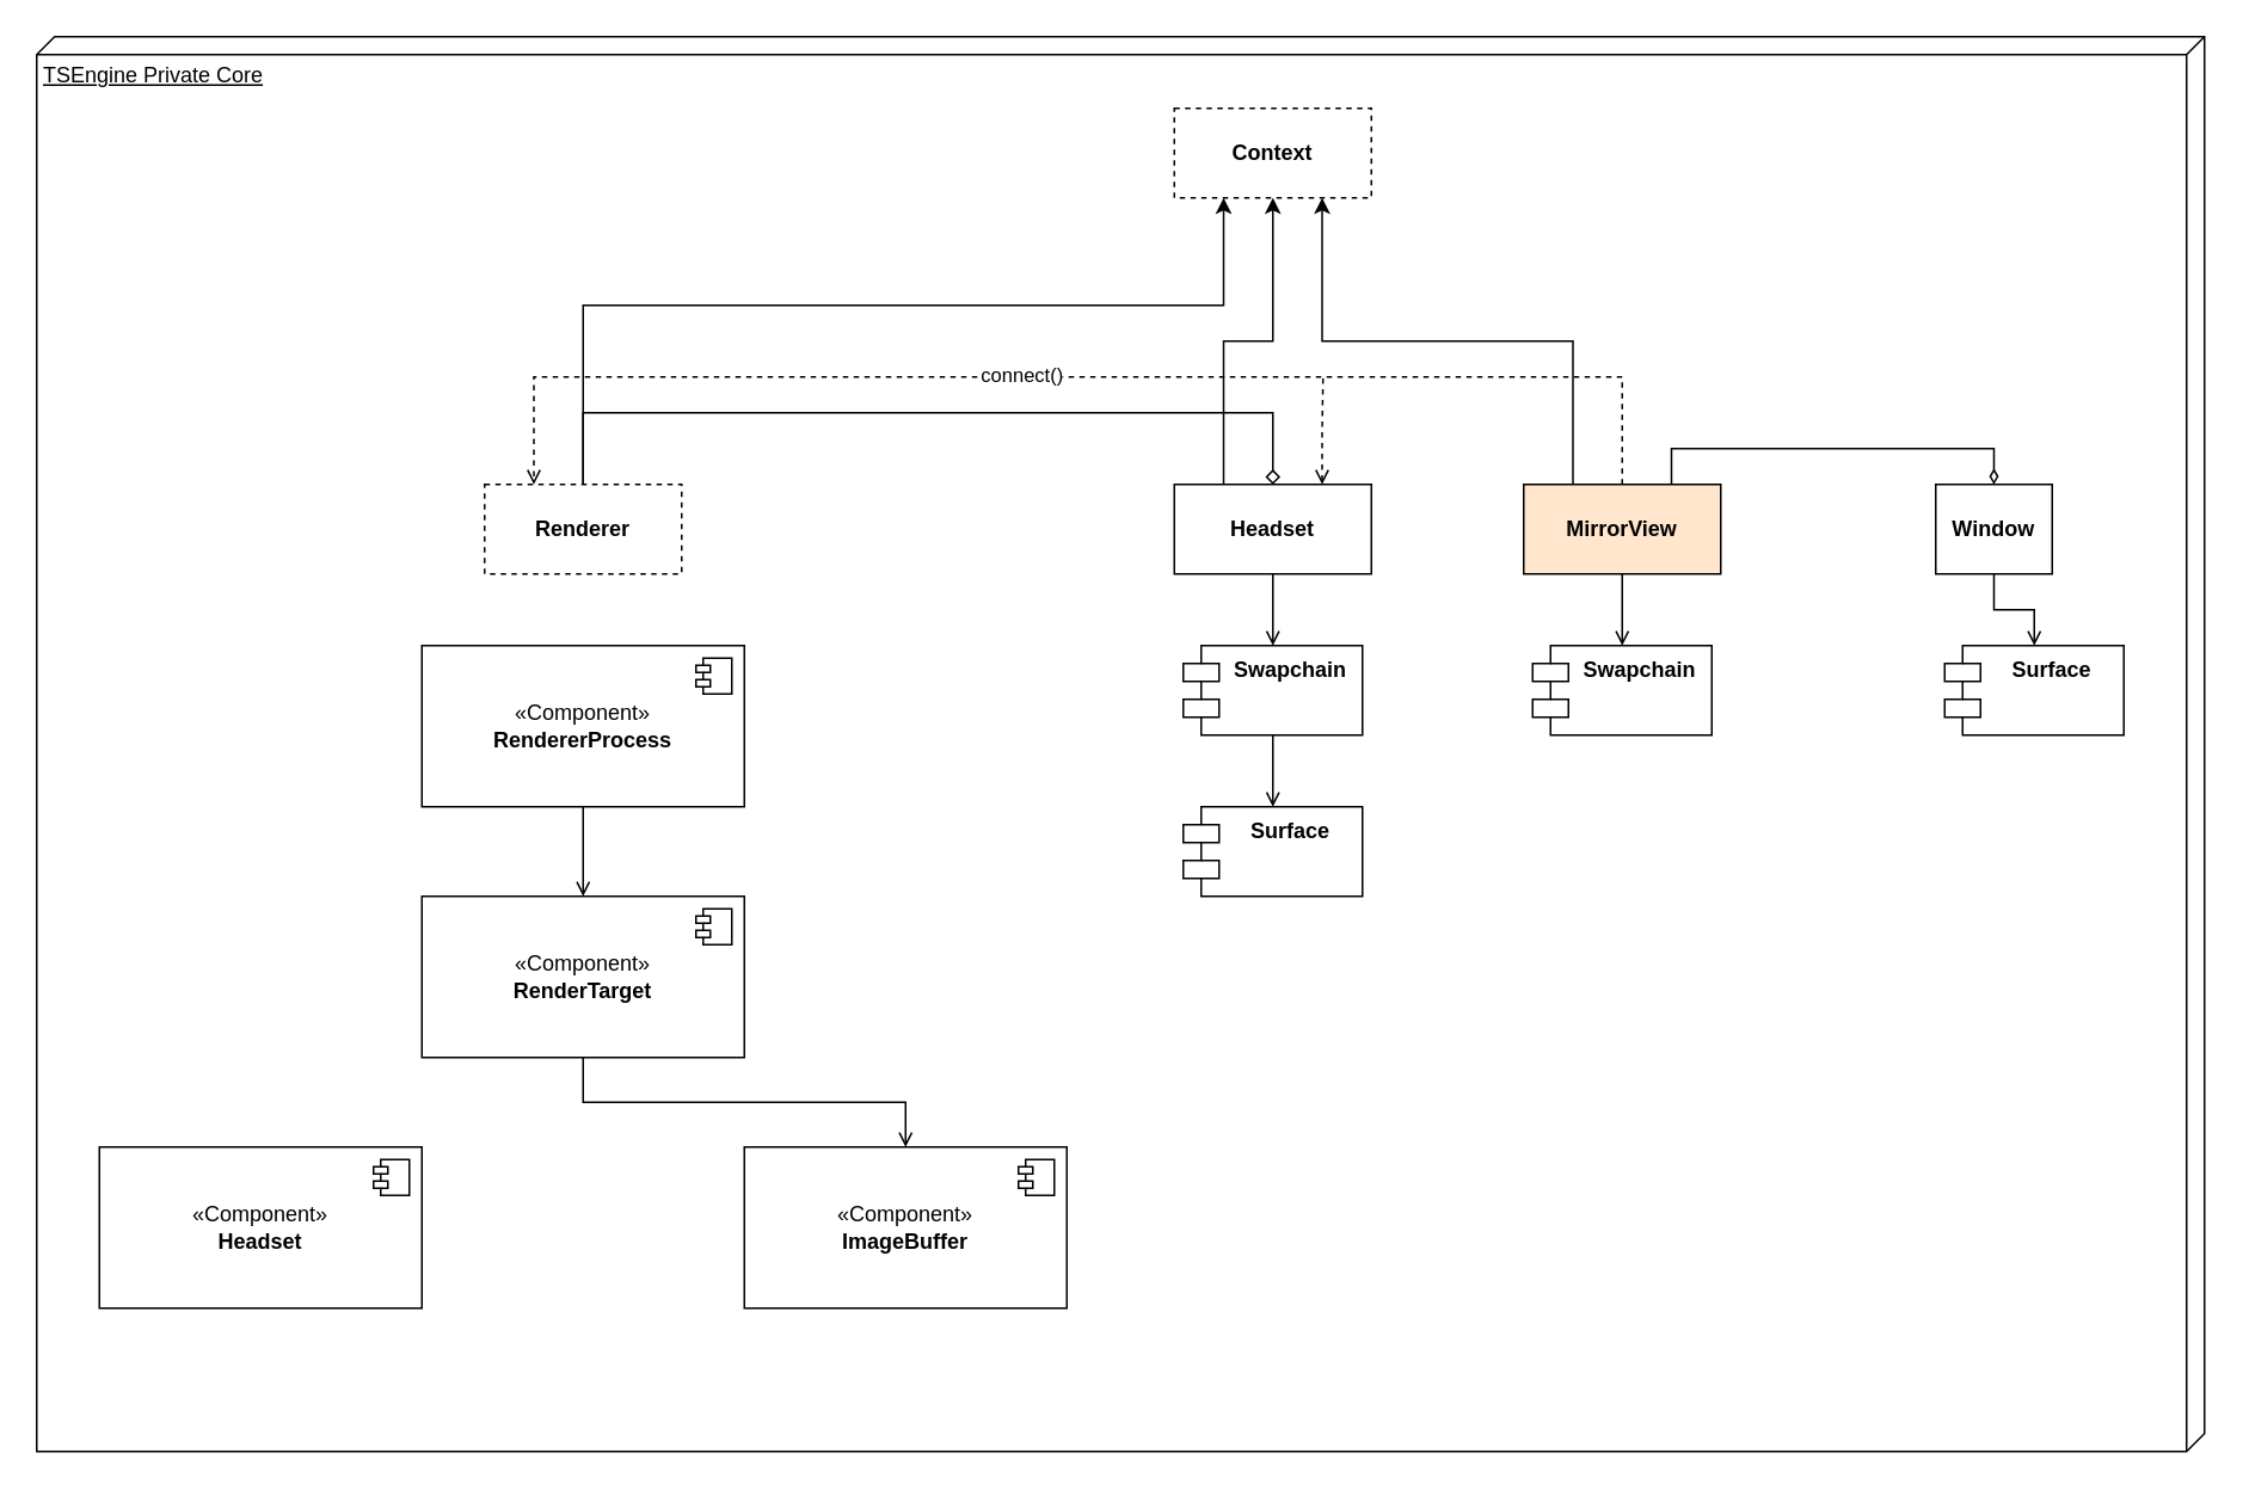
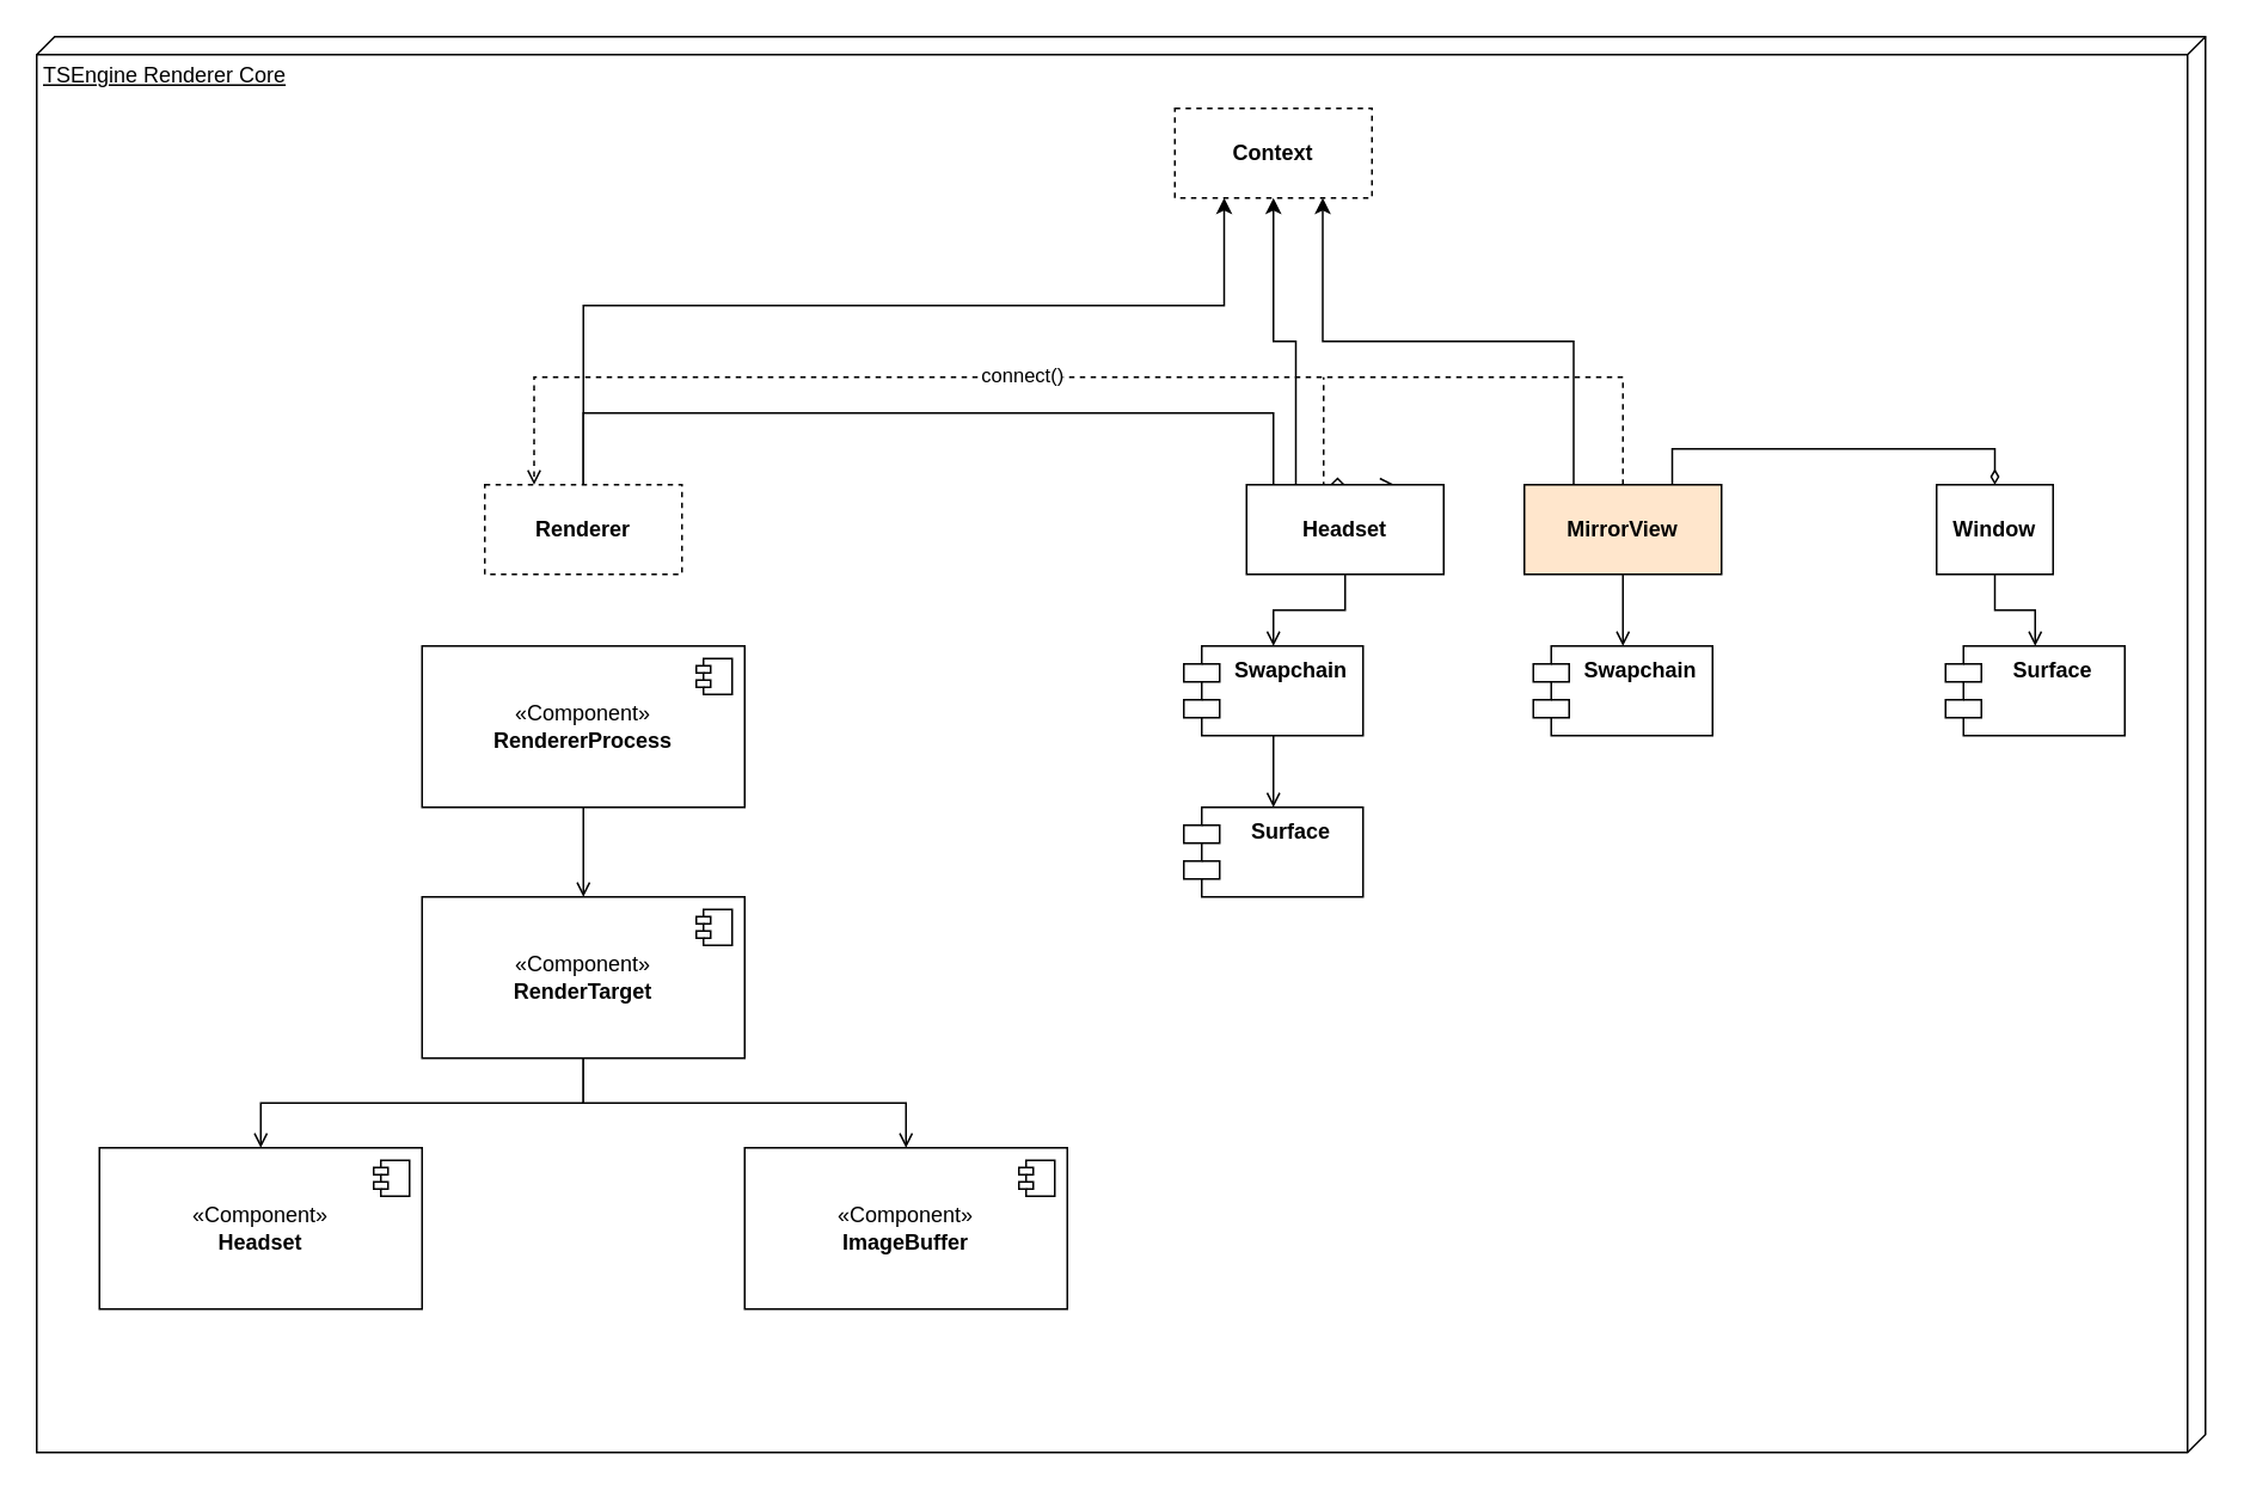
- <mxCell id="2" value="TSEngine Private Core" style="verticalAlign=top;align=left;spacingTop=8;spacingLeft=2;spacingRight=12;shape=cube;size=10;direction=south;fontStyle=4;html=1;whiteSpace=wrap;" vertex="1" parent="1"><mxGeometry x="20" y="20" width="1210" height="790" as="geometry" /></mxCell>
+ <mxCell id="2" value="TSEngine Renderer Core" style="verticalAlign=top;align=left;spacingTop=8;spacingLeft=2;spacingRight=12;shape=cube;size=10;direction=south;fontStyle=4;html=1;whiteSpace=wrap;" vertex="1" parent="1"><mxGeometry x="20" y="20" width="1210" height="790" as="geometry" /></mxCell>
- <mxCell id="9" value="Headset" style="html=1;whiteSpace=wrap;fontStyle=1" vertex="1" parent="1"><mxGeometry x="655" y="270" width="110" height="50" as="geometry" /></mxCell>
+ <mxCell id="9" value="Headset" style="html=1;whiteSpace=wrap;fontStyle=1" vertex="1" parent="1"><mxGeometry x="695" y="270" width="110" height="50" as="geometry" /></mxCell>
+ <mxCell id="13" style="edgeStyle=orthogonalEdgeStyle;rounded=0;orthogonalLoop=1;jettySize=auto;html=1;entryX=0.5;entryY=0;entryDx=0;entryDy=0;endArrow=open;endFill=0;" edge="1" parent="1" source="15" target="17"><mxGeometry relative="1" as="geometry" /></mxCell>
